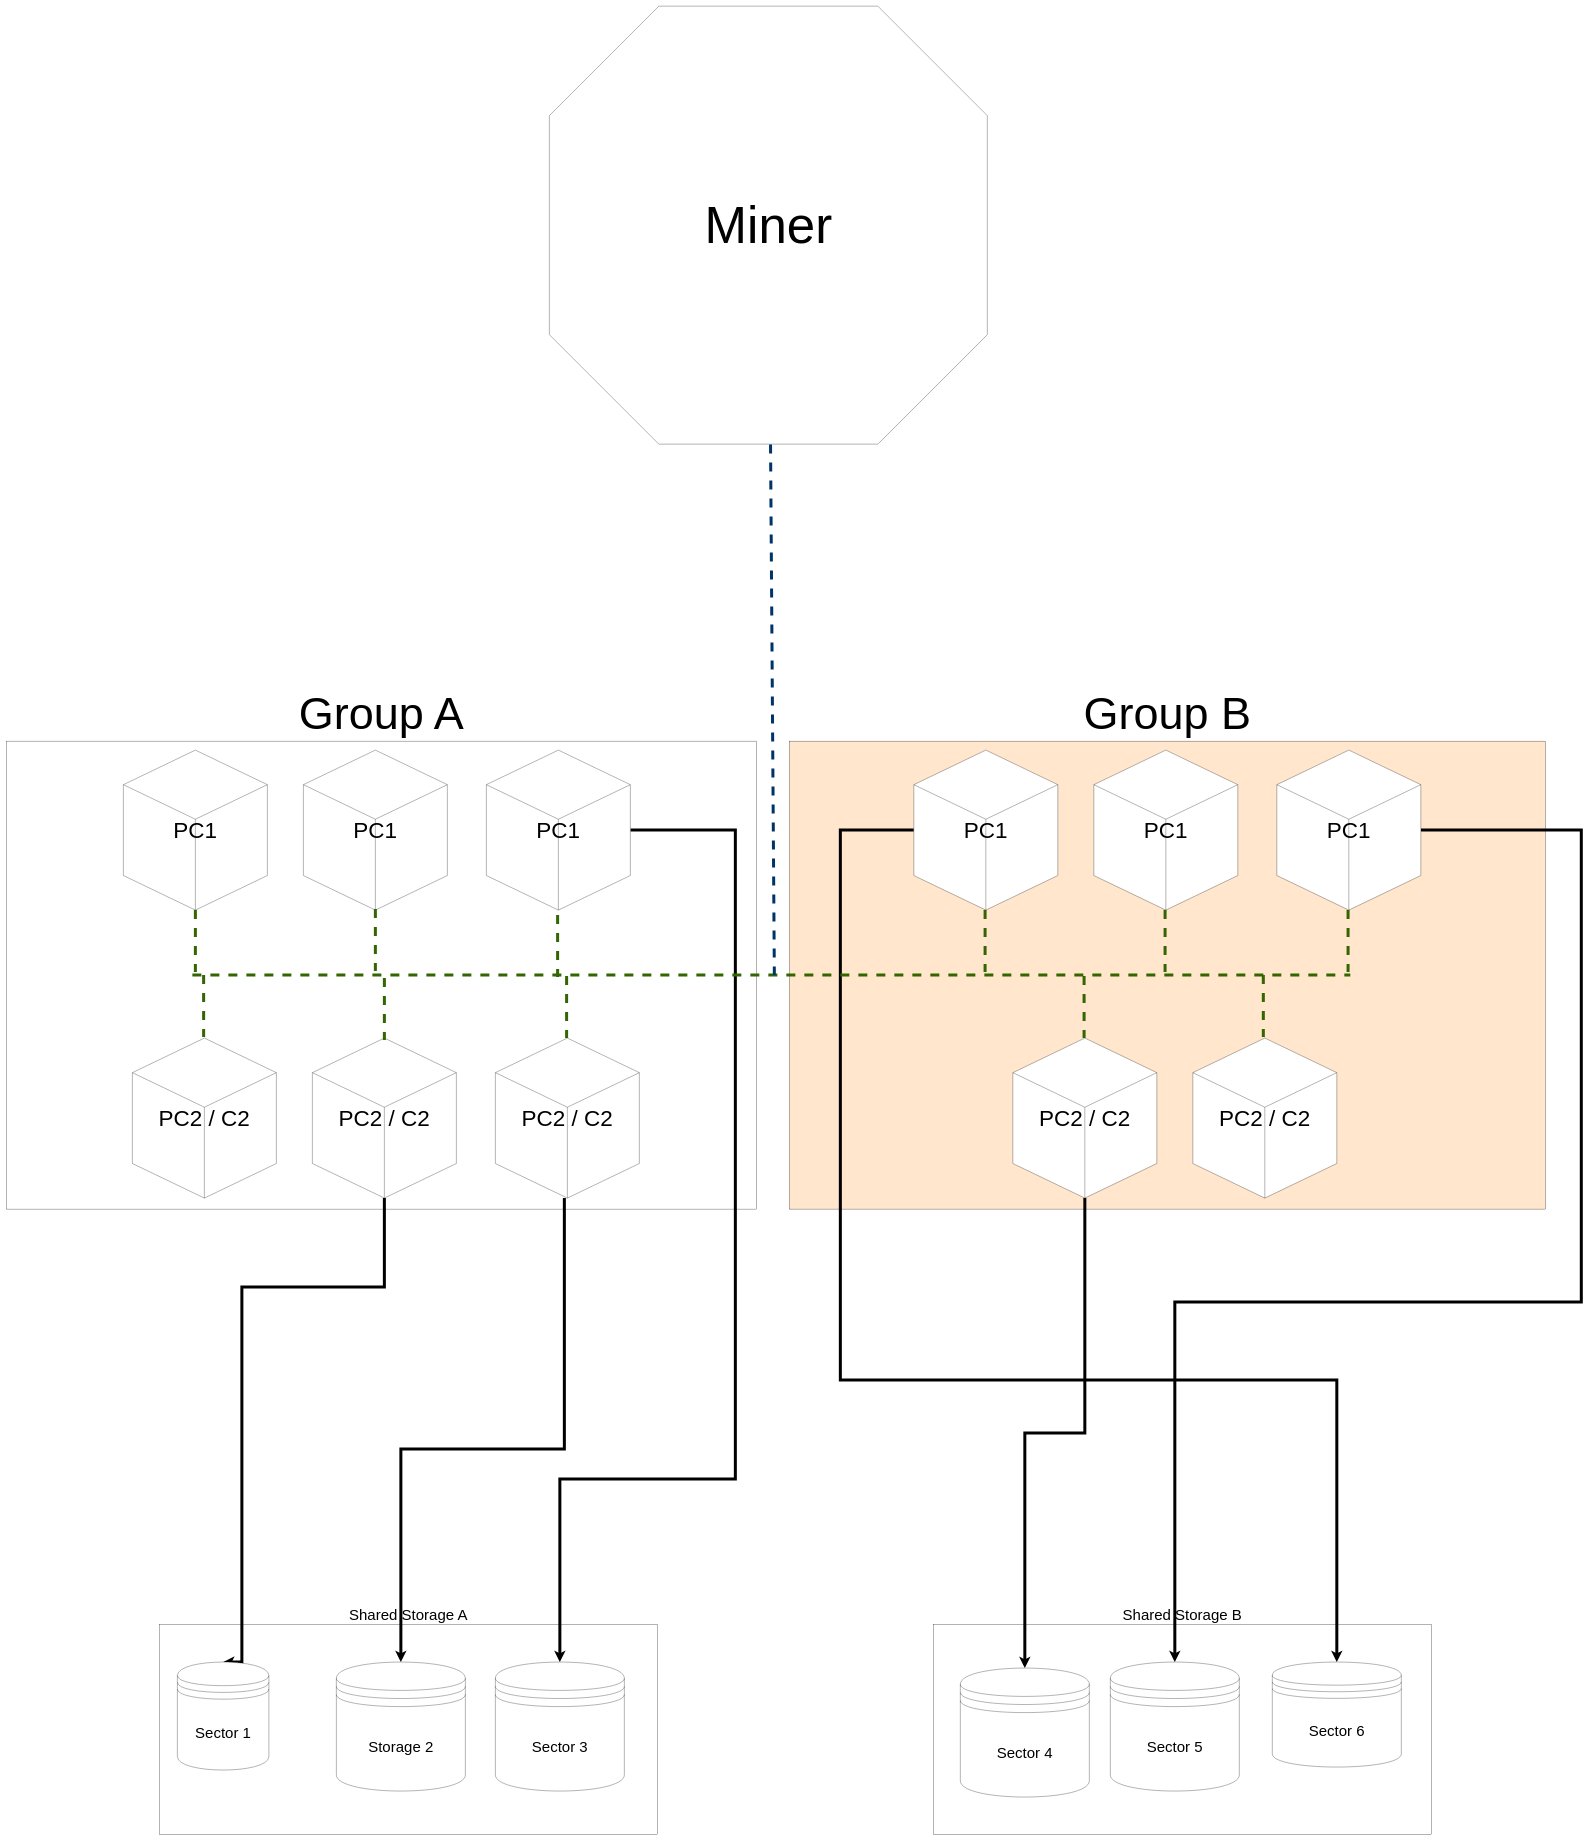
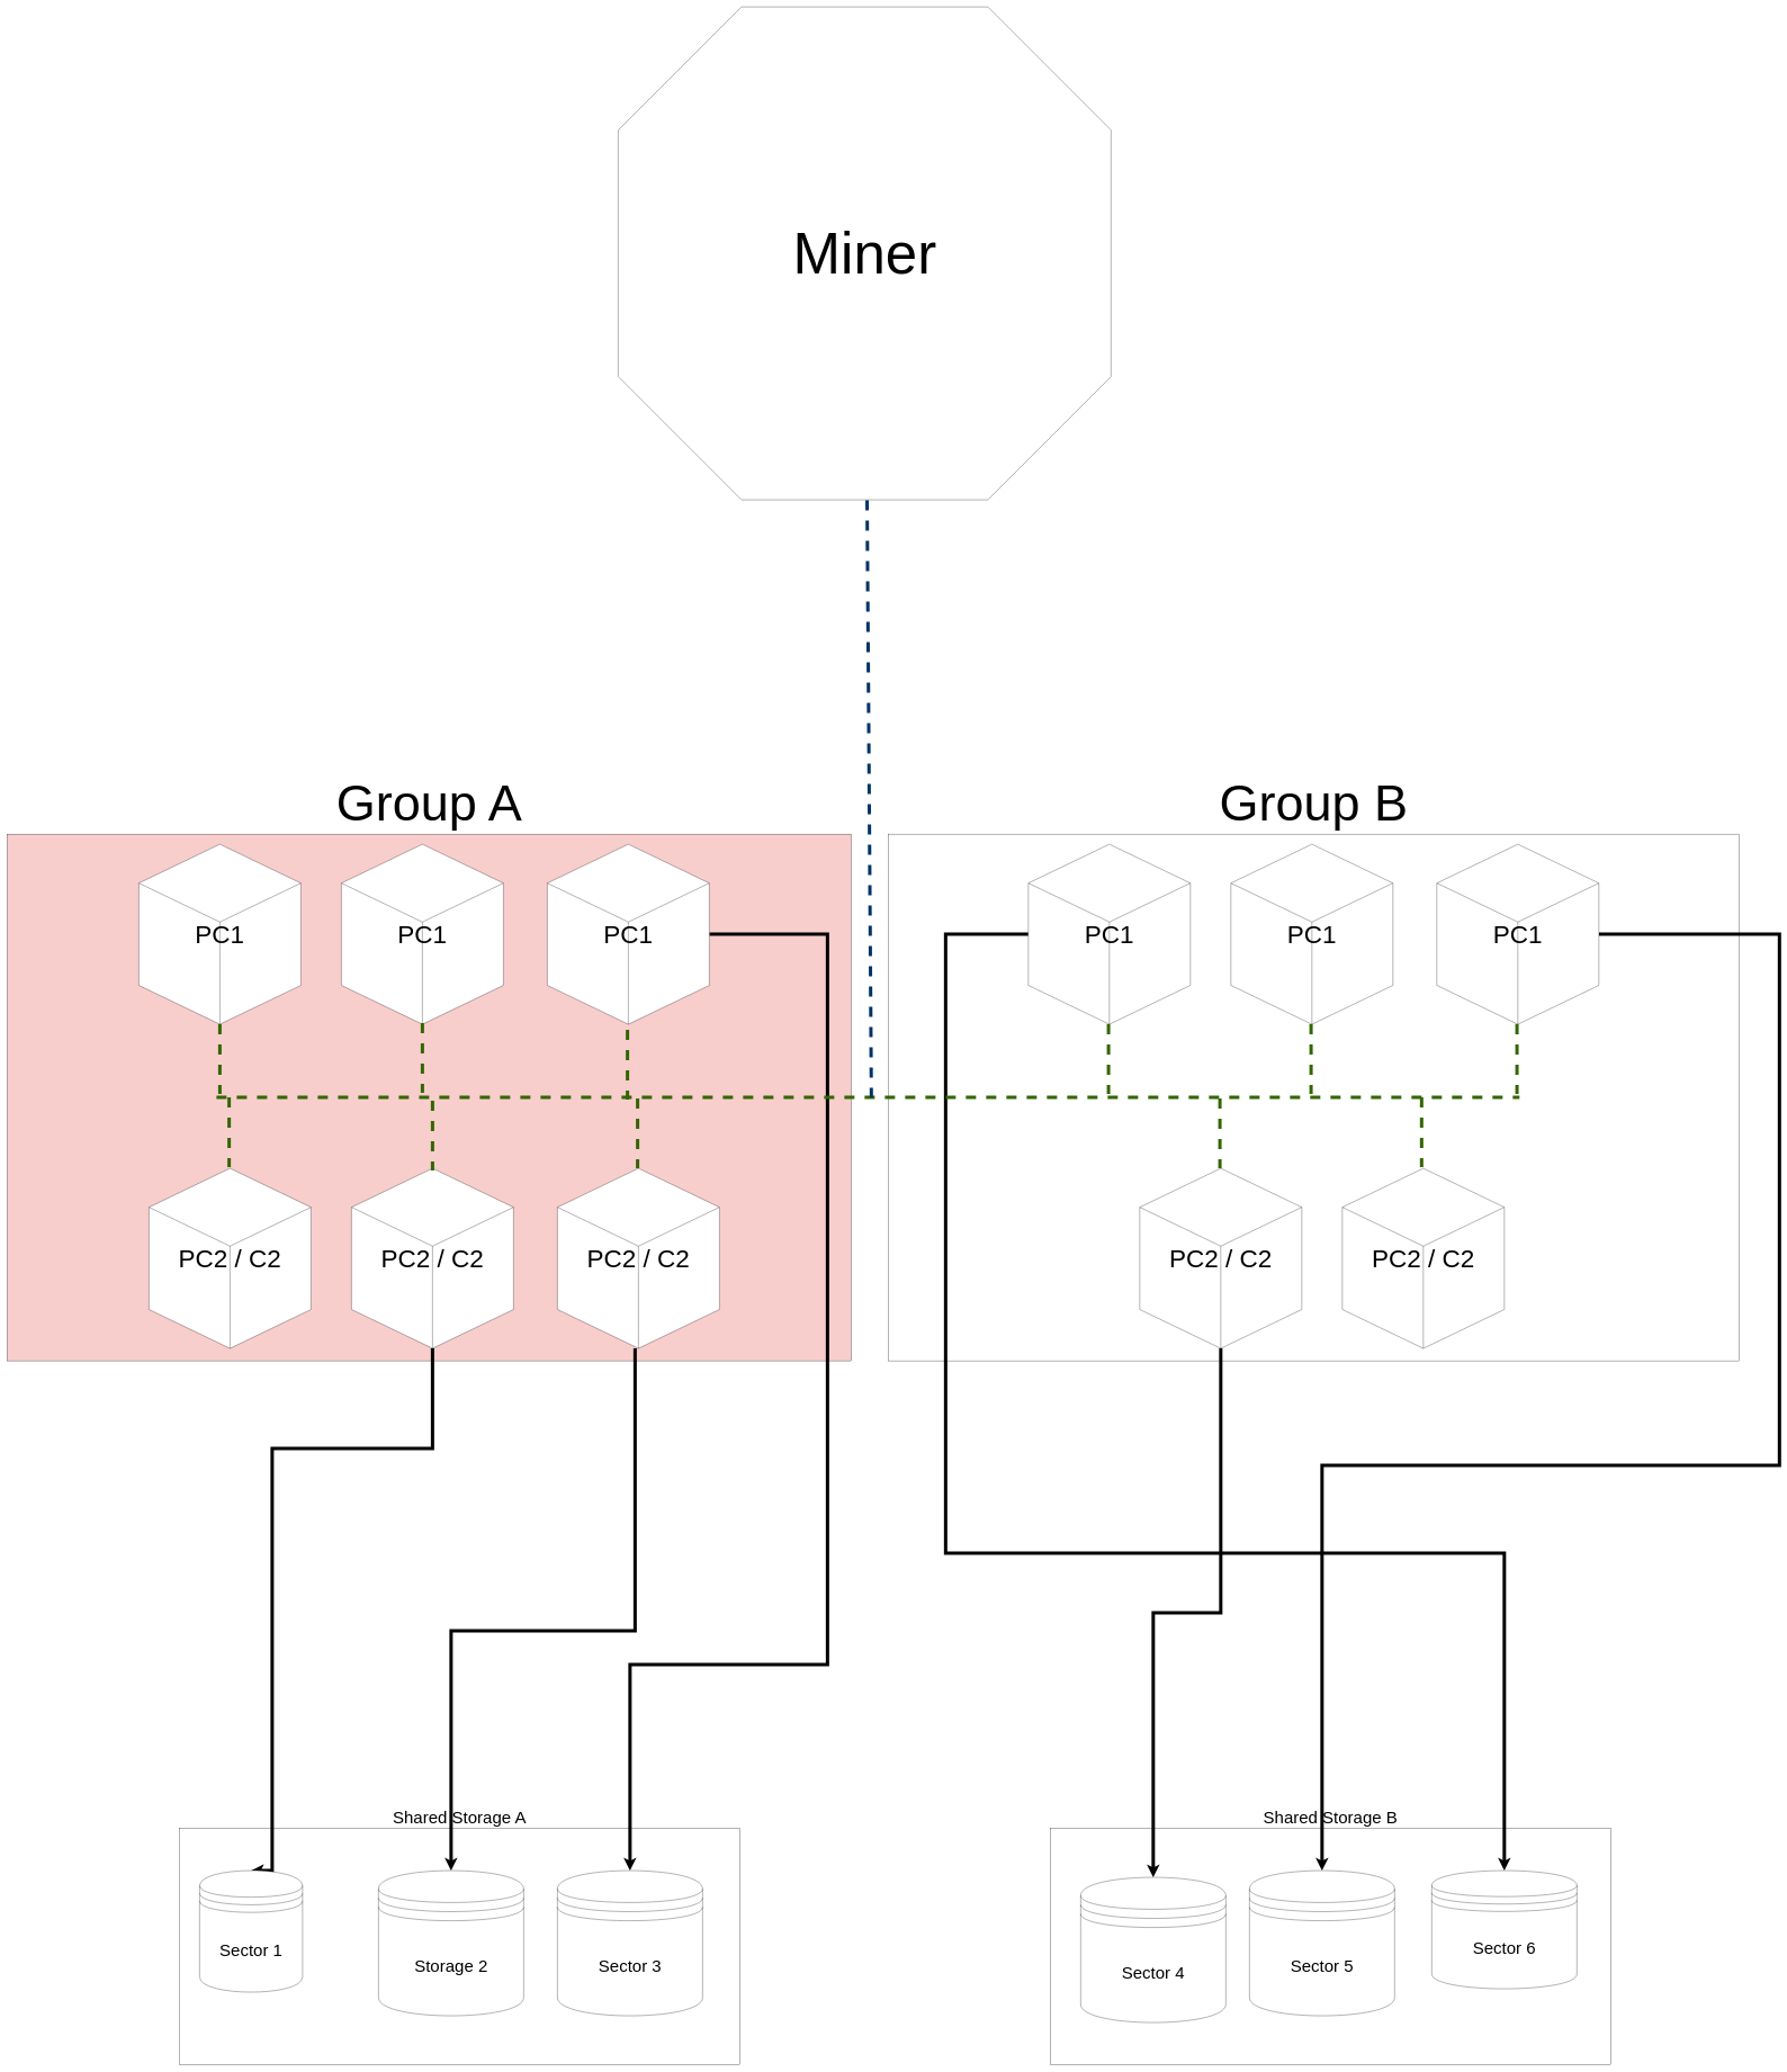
- <mxCell id="4" value="&lt;span style=&quot;font-size: 150px&quot;&gt;Group A&lt;/span&gt;" style="rounded=0;whiteSpace=wrap;html=1;labelPosition=center;verticalLabelPosition=top;align=center;verticalAlign=bottom;" parent="1" vertex="1"><mxGeometry x="20" y="2470" width="2500" height="1560" as="geometry" /></mxCell>
+ <mxCell id="4" value="&lt;span style=&quot;font-size: 150px&quot;&gt;Group A&lt;/span&gt;" style="rounded=0;whiteSpace=wrap;html=1;labelPosition=center;verticalLabelPosition=top;align=center;verticalAlign=bottom;fillColor=#f8cecc;" parent="1" vertex="1"><mxGeometry x="20" y="2470" width="2500" height="1560" as="geometry" /></mxCell>
- <mxCell id="5" value="&lt;font style=&quot;font-size: 150px&quot;&gt;Group B&lt;/font&gt;" style="rounded=0;whiteSpace=wrap;html=1;fontSize=50;labelPosition=center;verticalLabelPosition=top;align=center;verticalAlign=bottom;fillColor=#ffe6cc;" parent="1" vertex="1"><mxGeometry x="2630" y="2470" width="2520" height="1560" as="geometry" /></mxCell>
+ <mxCell id="5" value="&lt;font style=&quot;font-size: 150px&quot;&gt;Group B&lt;/font&gt;" style="rounded=0;whiteSpace=wrap;html=1;fontSize=50;labelPosition=center;verticalLabelPosition=top;align=center;verticalAlign=bottom;" parent="1" vertex="1"><mxGeometry x="2630" y="2470" width="2520" height="1560" as="geometry" /></mxCell>
